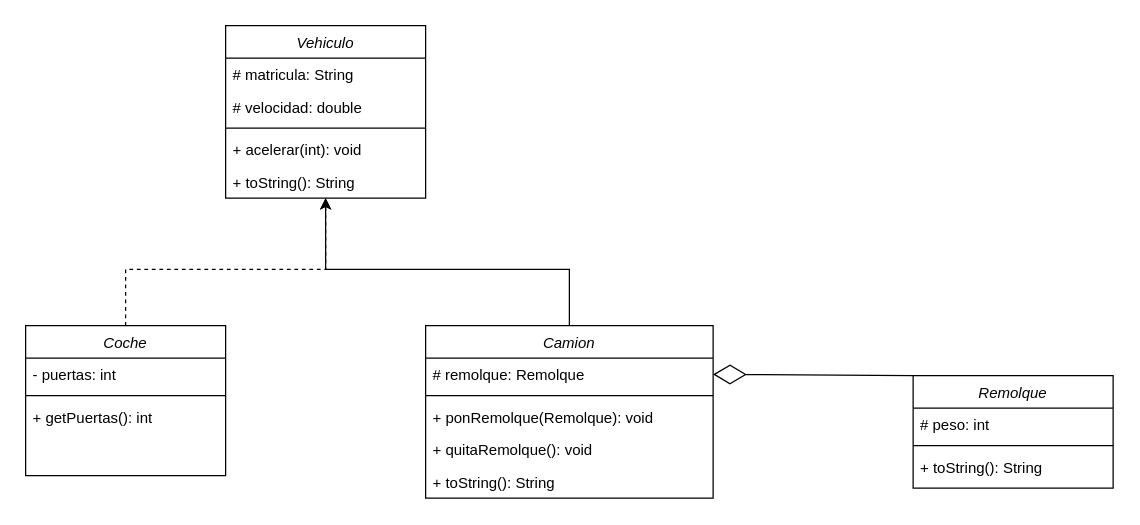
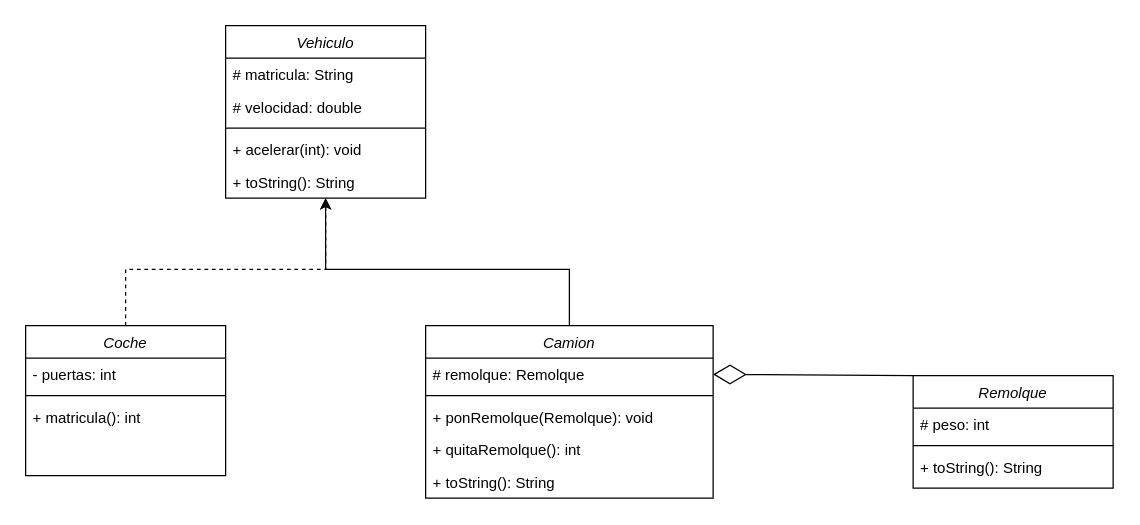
- <mxCell id="12" value="+ getPuertas(): int" style="text;align=left;verticalAlign=top;spacingLeft=4;spacingRight=4;overflow=hidden;rotatable=0;points=[[0,0.5],[1,0.5]];portConstraint=eastwest;" vertex="1" parent="9"><mxGeometry y="60" width="160" height="26" as="geometry" /></mxCell>
+ <mxCell id="12" value="+ matricula(): int" style="text;align=left;verticalAlign=top;spacingLeft=4;spacingRight=4;overflow=hidden;rotatable=0;points=[[0,0.5],[1,0.5]];portConstraint=eastwest;" vertex="1" parent="9"><mxGeometry y="60" width="160" height="26" as="geometry" /></mxCell>
- <mxCell id="18" value="+ quitaRemolque(): void" style="text;align=left;verticalAlign=top;spacingLeft=4;spacingRight=4;overflow=hidden;rotatable=0;points=[[0,0.5],[1,0.5]];portConstraint=eastwest;" vertex="1" parent="14"><mxGeometry y="86" width="230" height="26" as="geometry" /></mxCell>
+ <mxCell id="18" value="+ quitaRemolque(): int" style="text;align=left;verticalAlign=top;spacingLeft=4;spacingRight=4;overflow=hidden;rotatable=0;points=[[0,0.5],[1,0.5]];portConstraint=eastwest;" vertex="1" parent="14"><mxGeometry y="86" width="230" height="26" as="geometry" /></mxCell>
